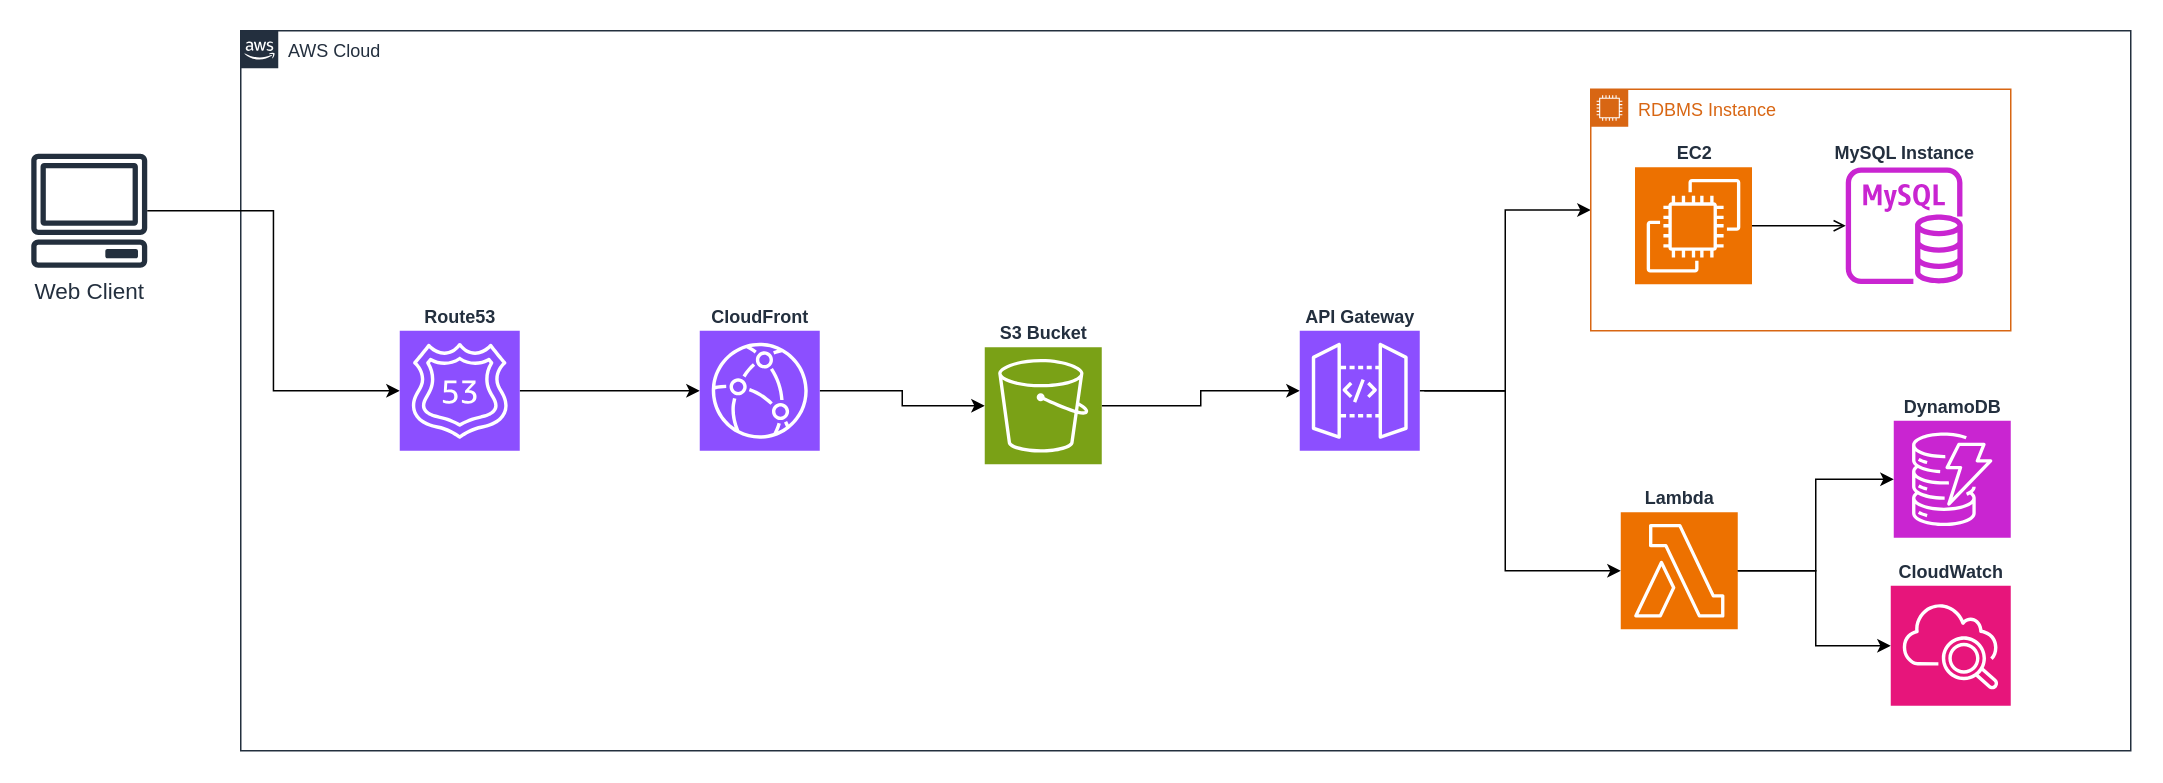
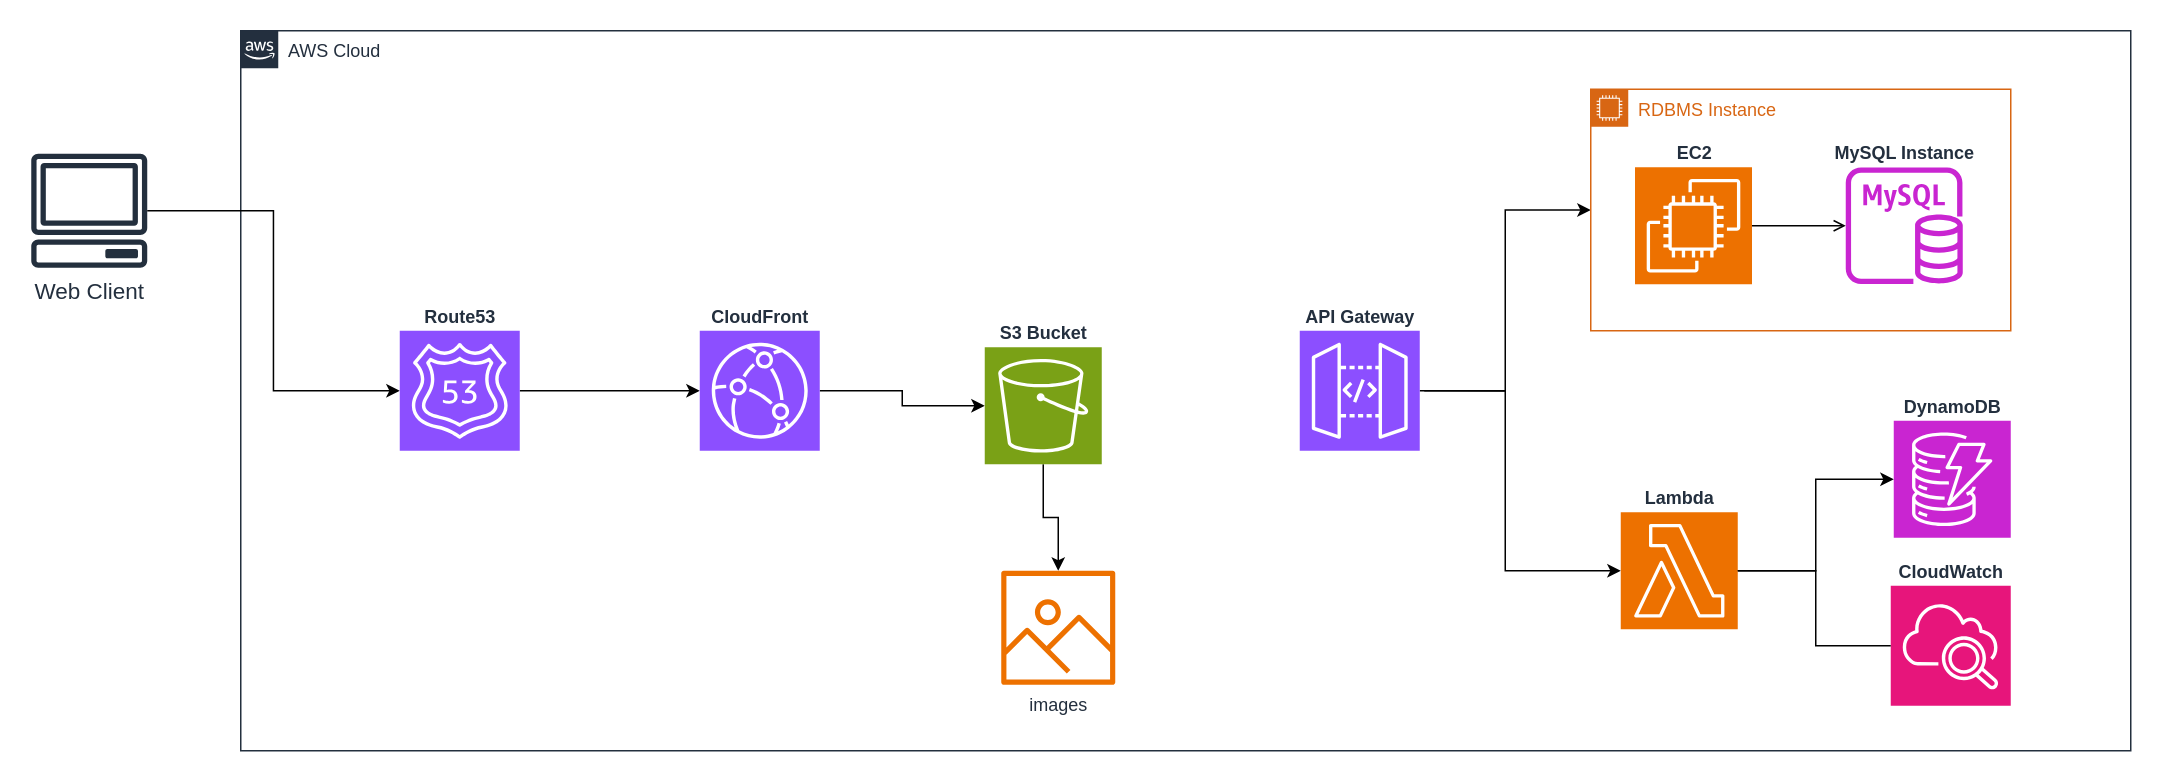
- <mxCell id="9" style="edgeStyle=orthogonalEdgeStyle;rounded=0;orthogonalLoop=1;jettySize=auto;html=1;entryX=0;entryY=0.5;entryDx=0;entryDy=0;entryPerimeter=0;" edge="1" parent="1" source="12" target="11"><mxGeometry relative="1" as="geometry" /></mxCell>
+ <mxCell id="7" style="edgeStyle=orthogonalEdgeStyle;rounded=0;orthogonalLoop=1;jettySize=auto;html=1;" edge="1" parent="1" source="12" target="8"><mxGeometry relative="1" as="geometry" /></mxCell>
+ <mxCell id="8" value="images" style="sketch=0;outlineConnect=0;fontColor=#232F3E;gradientColor=none;fillColor=#ED7100;strokeColor=none;dashed=0;verticalLabelPosition=bottom;verticalAlign=top;align=center;html=1;fontSize=12;fontStyle=0;aspect=fixed;pointerEvents=1;shape=mxgraph.aws4.container_registry_image;labelPosition=center;" parent="1" vertex="1"><mxGeometry x="667" y="380" width="76" height="76" as="geometry" /></mxCell>
- <mxCell id="24" style="edgeStyle=orthogonalEdgeStyle;rounded=0;orthogonalLoop=1;jettySize=auto;html=1;entryX=0;entryY=0.5;entryDx=0;entryDy=0;entryPerimeter=0;" edge="1" parent="1" source="20" target="15"><mxGeometry relative="1" as="geometry"><Array as="points"><mxPoint x="1210" y="380" /><mxPoint x="1210" y="430" /></Array></mxGeometry></mxCell>
+ <mxCell id="24" style="edgeStyle=orthogonalEdgeStyle;rounded=0;orthogonalLoop=1;jettySize=auto;html=1;entryX=0;entryY=0.5;entryDx=0;entryDy=0;entryPerimeter=0;endArrow=none;" edge="1" parent="1" source="20" target="15"><mxGeometry relative="1" as="geometry"><Array as="points"><mxPoint x="1210" y="380" /><mxPoint x="1210" y="430" /></Array></mxGeometry></mxCell>
